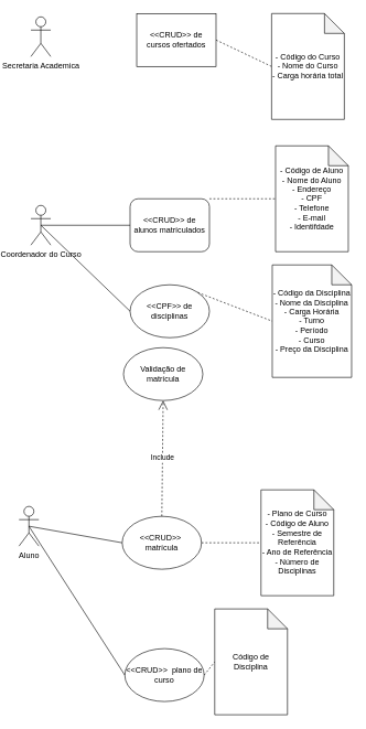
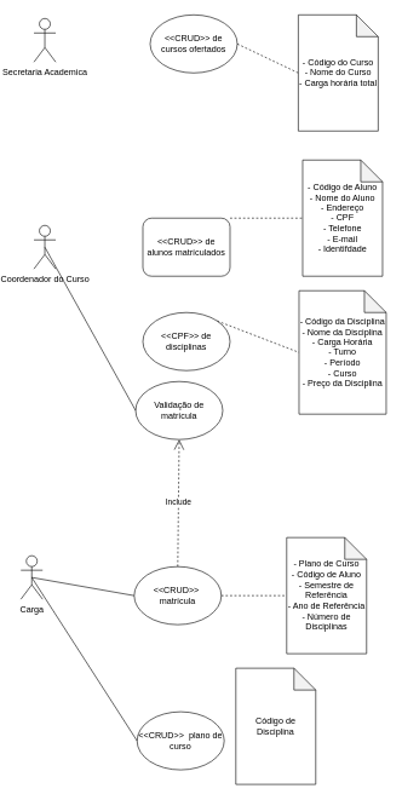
- <mxCell id="12" value="&amp;lt;&amp;lt;CRUD&amp;gt;&amp;gt; de cursos ofertados" style="whiteSpace=wrap;html=1;rounded=0;" vertex="1" parent="1"><mxGeometry x="198" y="20" width="120" height="80" as="geometry" /></mxCell>
+ <mxCell id="12" value="&amp;lt;&amp;lt;CRUD&amp;gt;&amp;gt; de cursos ofertados" style="ellipse;whiteSpace=wrap;html=1;" vertex="1" parent="1"><mxGeometry x="198" y="20" width="120" height="80" as="geometry" /></mxCell>
- <mxCell id="5" value="" style="endArrow=none;html=1;rounded=0;exitX=0.5;exitY=0.5;exitDx=0;exitDy=0;exitPerimeter=0;entryX=0;entryY=0.5;entryDx=0;entryDy=0;" edge="1" parent="1" source="2" target="3"><mxGeometry width="50" height="50" relative="1" as="geometry"><mxPoint x="108" y="290" as="sourcePoint" /><mxPoint x="158" y="240" as="targetPoint" /></mxGeometry></mxCell>
- <mxCell id="11" value="" style="endArrow=none;html=1;rounded=0;exitX=0.5;exitY=0.5;exitDx=0;exitDy=0;exitPerimeter=0;entryX=0;entryY=0.5;entryDx=0;entryDy=0;" edge="1" parent="1" source="2" target="8"><mxGeometry width="50" height="50" relative="1" as="geometry"><mxPoint x="38" y="460" as="sourcePoint" /><mxPoint x="173" y="460" as="targetPoint" /></mxGeometry></mxCell>
+ <mxCell id="26" value="" style="endArrow=none;html=1;rounded=0;exitX=0.5;exitY=0.5;exitDx=0;exitDy=0;exitPerimeter=0;entryX=0;entryY=0.5;entryDx=0;entryDy=0;" edge="1" parent="1" target="25" source="2"><mxGeometry width="50" height="50" relative="1" as="geometry"><mxPoint x="43" y="575" as="sourcePoint" /><mxPoint x="184" y="525" as="targetPoint" /></mxGeometry></mxCell>
- <mxCell id="15" value="Aluno" style="shape=umlActor;verticalLabelPosition=bottom;verticalAlign=top;html=1;outlineConnect=0;" vertex="1" parent="1"><mxGeometry x="20" y="765" width="30" height="60" as="geometry" /></mxCell>
+ <mxCell id="15" value="Carga" style="shape=umlActor;verticalLabelPosition=bottom;verticalAlign=top;html=1;outlineConnect=0;" vertex="1" parent="1"><mxGeometry x="20" y="765" width="30" height="60" as="geometry" /></mxCell>
- <mxCell id="18" value="" style="endArrow=none;dashed=1;html=1;rounded=0;exitX=1;exitY=0.5;exitDx=0;exitDy=0;entryX=0;entryY=0.5;entryDx=0;entryDy=0;entryPerimeter=0;" edge="1" parent="1" source="16" target="19"><mxGeometry width="50" height="50" relative="1" as="geometry"><mxPoint x="426" y="795" as="sourcePoint" /><mxPoint x="426" y="805" as="targetPoint" /></mxGeometry></mxCell>
